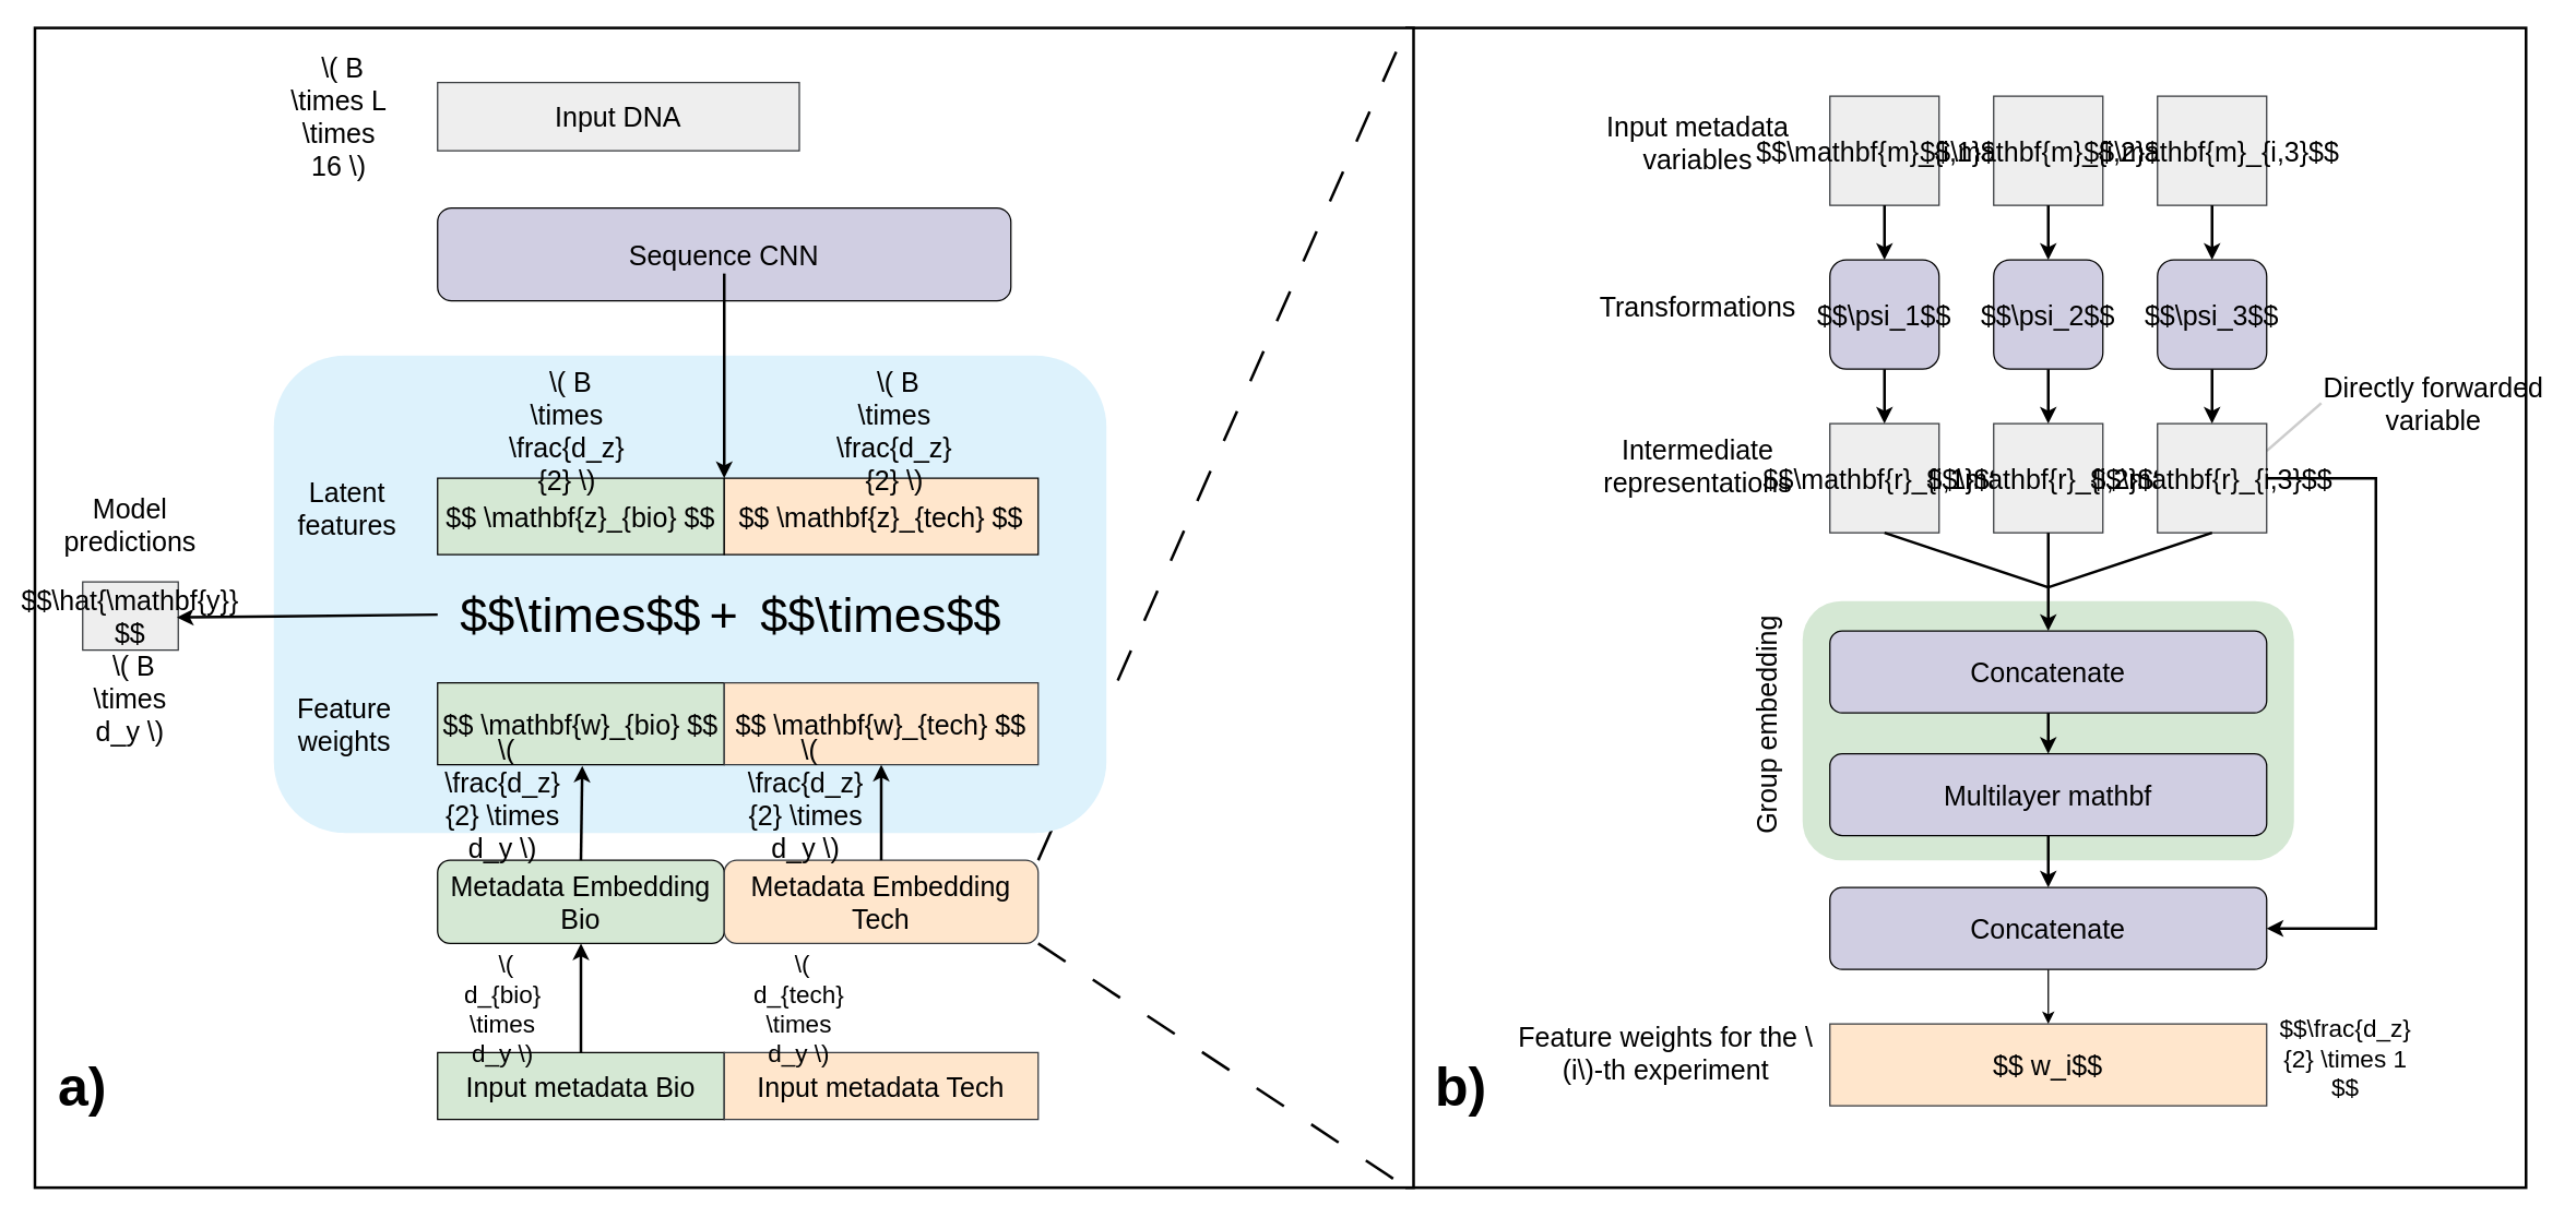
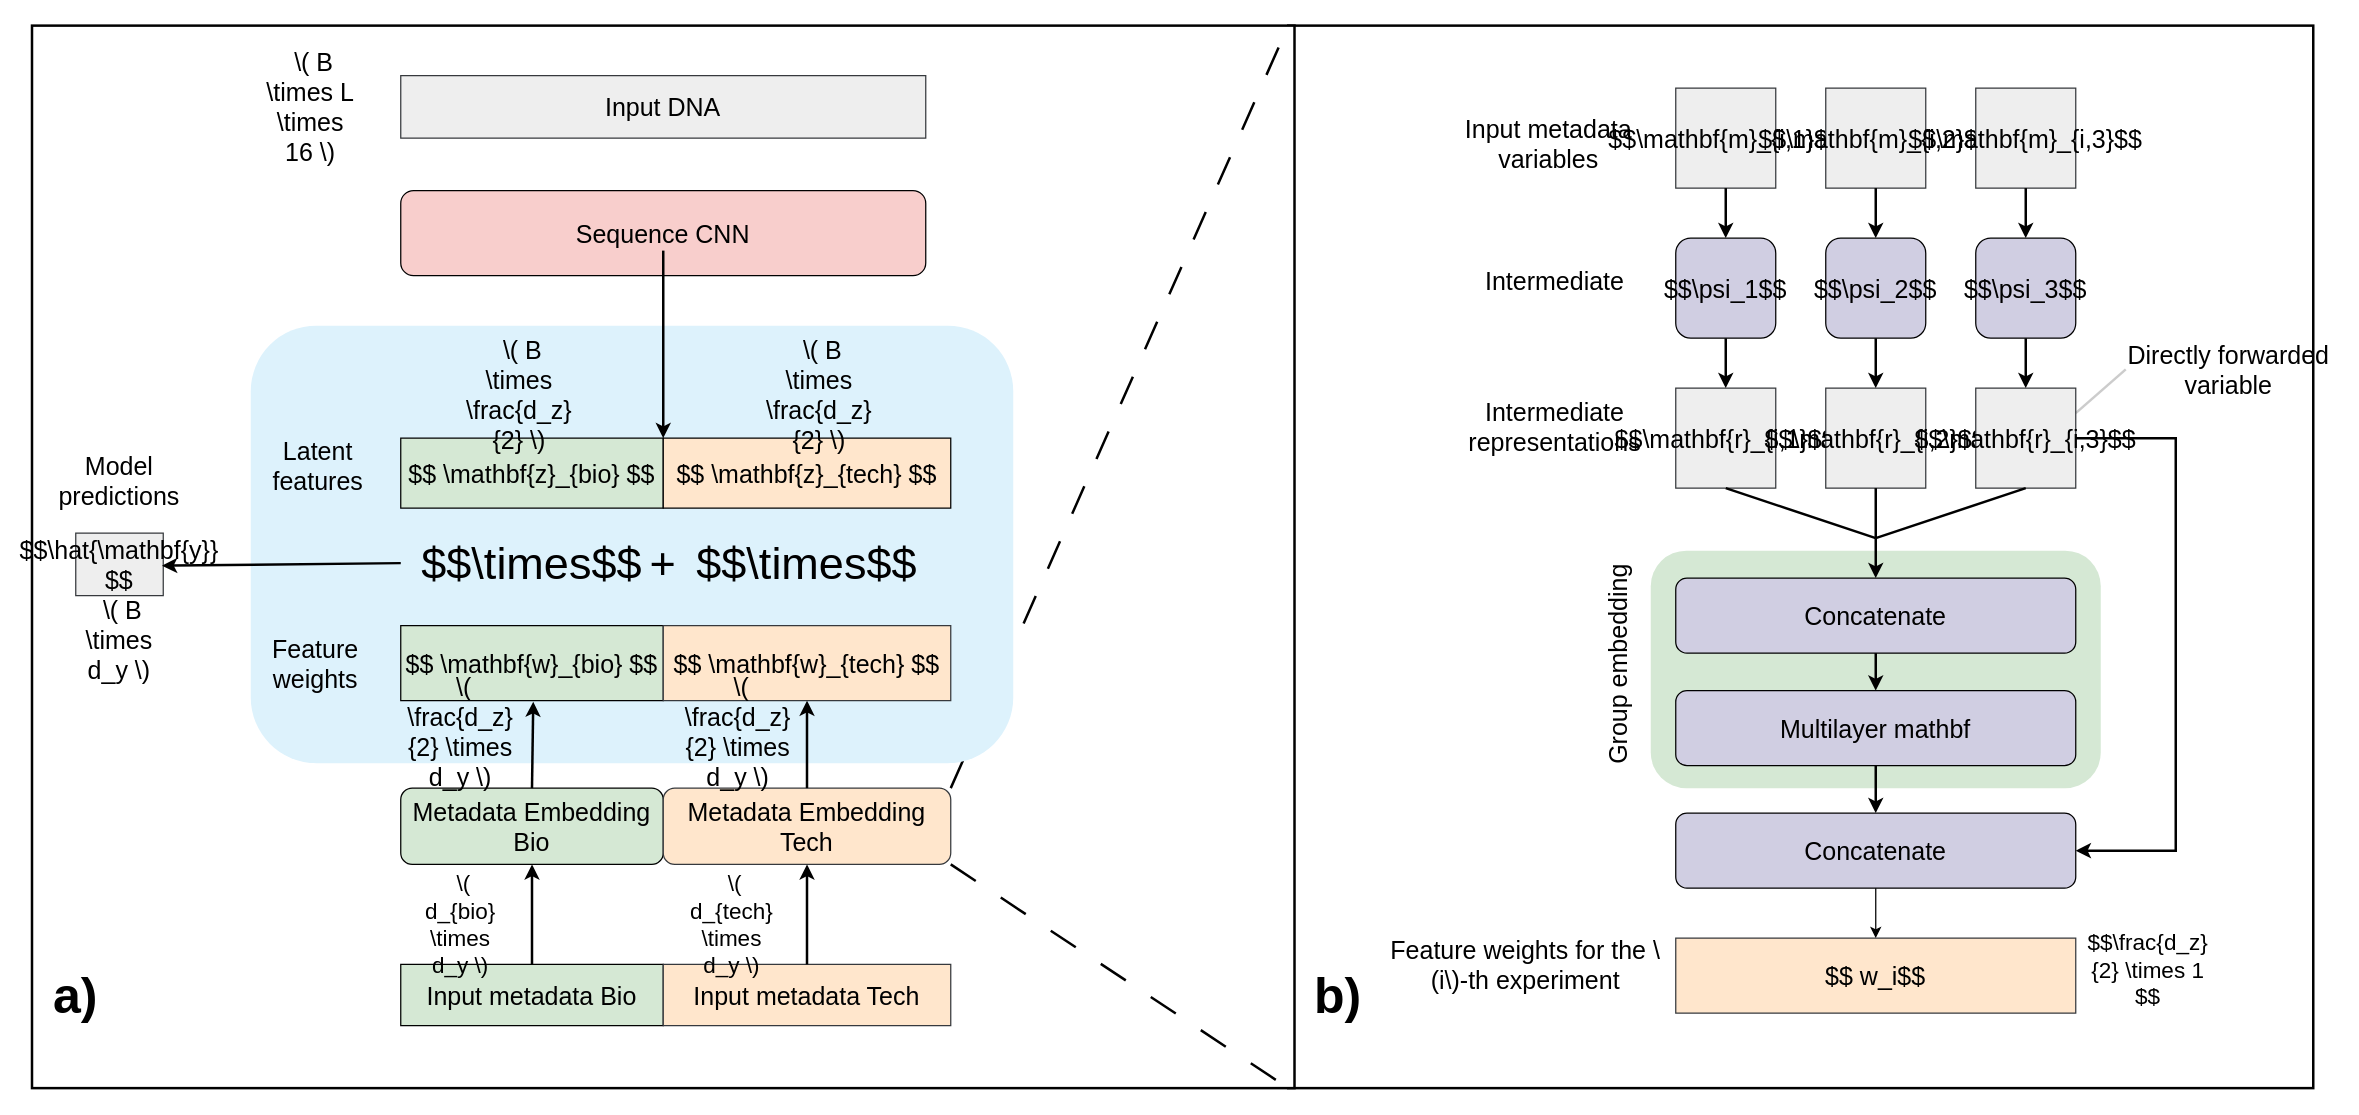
- <mxCell id="45" value="Input DNA" style="rounded=0;whiteSpace=wrap;html=1;fillColor=#eeeeee;strokeColor=#36393d;fontSize=20;" vertex="1" parent="40"><mxGeometry x="320" y="60" width="265" height="50" as="geometry" /></mxCell>
+ <mxCell id="45" value="Input DNA" style="rounded=0;whiteSpace=wrap;html=1;fillColor=#eeeeee;strokeColor=#36393d;fontSize=20;" vertex="1" parent="40"><mxGeometry x="320" y="60" width="420" height="50" as="geometry" /></mxCell>
- <mxCell id="20" value="Input metadata variables" style="text;html=1;align=center;verticalAlign=middle;whiteSpace=wrap;rounded=0;fontSize=20;" vertex="1" parent="1"><mxGeometry x="1161" y="89" width="165" height="30" as="geometry" /></mxCell>
+ <mxCell id="20" value="Input metadata variables" style="text;html=1;align=center;verticalAlign=middle;whiteSpace=wrap;rounded=0;fontSize=20;" vertex="1" parent="1"><mxGeometry x="1156" y="99" width="165" height="30" as="geometry" /></mxCell>
- <mxCell id="44" value="Sequence CNN" style="rounded=1;whiteSpace=wrap;html=1;fillColor=#d0cee2;strokeColor=#000000;fontSize=20;" vertex="1" parent="40"><mxGeometry x="320" y="152" width="420" height="68" as="geometry" /></mxCell>
+ <mxCell id="44" value="Sequence CNN" style="rounded=1;whiteSpace=wrap;html=1;fillColor=#f8cecc;strokeColor=#000000;fontSize=20;" vertex="1" parent="40"><mxGeometry x="320" y="152" width="420" height="68" as="geometry" /></mxCell>
- <mxCell id="21" value="Transformations" style="text;html=1;align=center;verticalAlign=middle;whiteSpace=wrap;rounded=0;fontSize=20;" vertex="1" parent="1"><mxGeometry x="1161" y="209" width="165" height="30" as="geometry" /></mxCell>
+ <mxCell id="21" value="Intermediate" style="text;html=1;align=center;verticalAlign=middle;whiteSpace=wrap;rounded=0;fontSize=20;" vertex="1" parent="1"><mxGeometry x="1161" y="209" width="165" height="30" as="geometry" /></mxCell>
+ <mxCell id="73" value="" style="endArrow=classic;html=1;rounded=0;entryX=0.5;entryY=1;entryDx=0;entryDy=0;exitX=0.5;exitY=0;exitDx=0;exitDy=0;fontSize=14;strokeWidth=2;" edge="1" parent="40" source="49" target="47"><mxGeometry width="50" height="50" relative="1" as="geometry"><mxPoint x="507" y="648" as="sourcePoint" /><mxPoint x="645" y="711" as="targetPoint" /></mxGeometry></mxCell>
